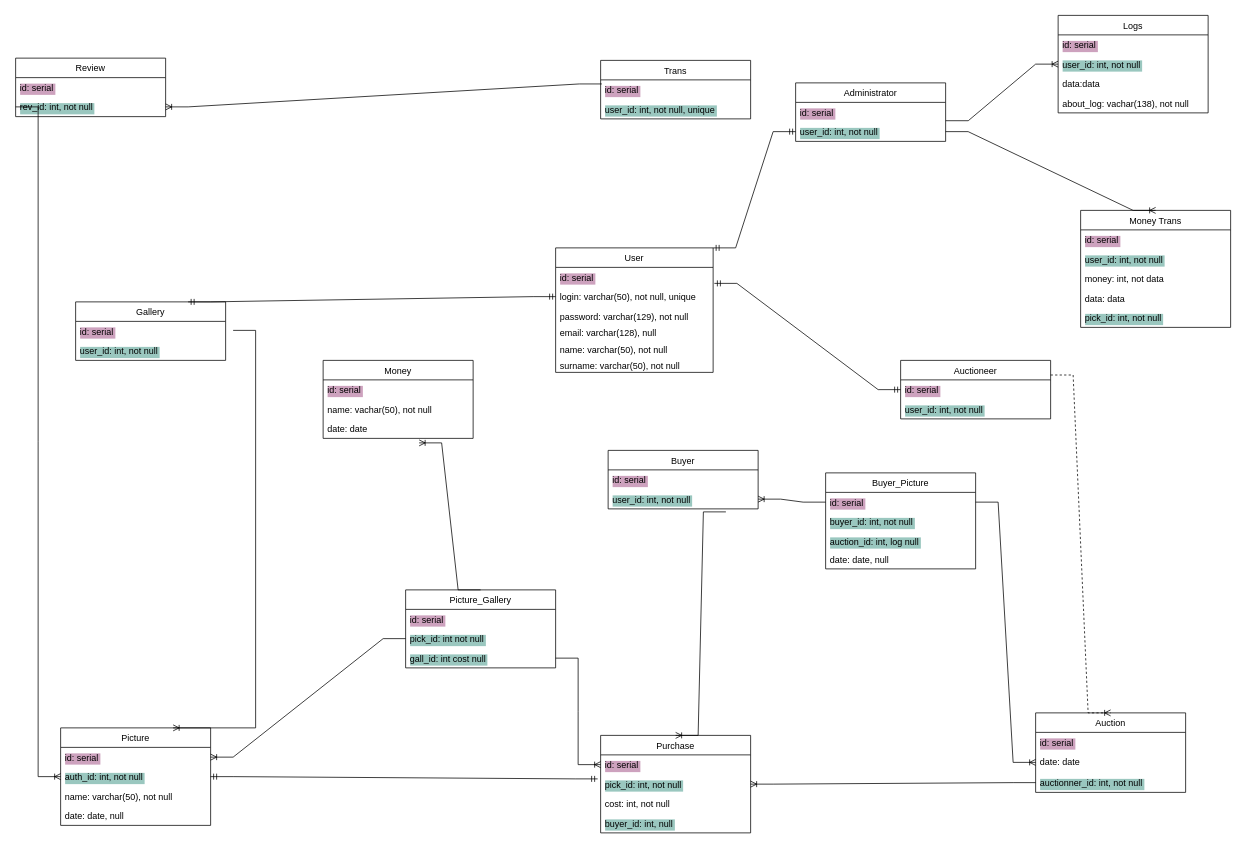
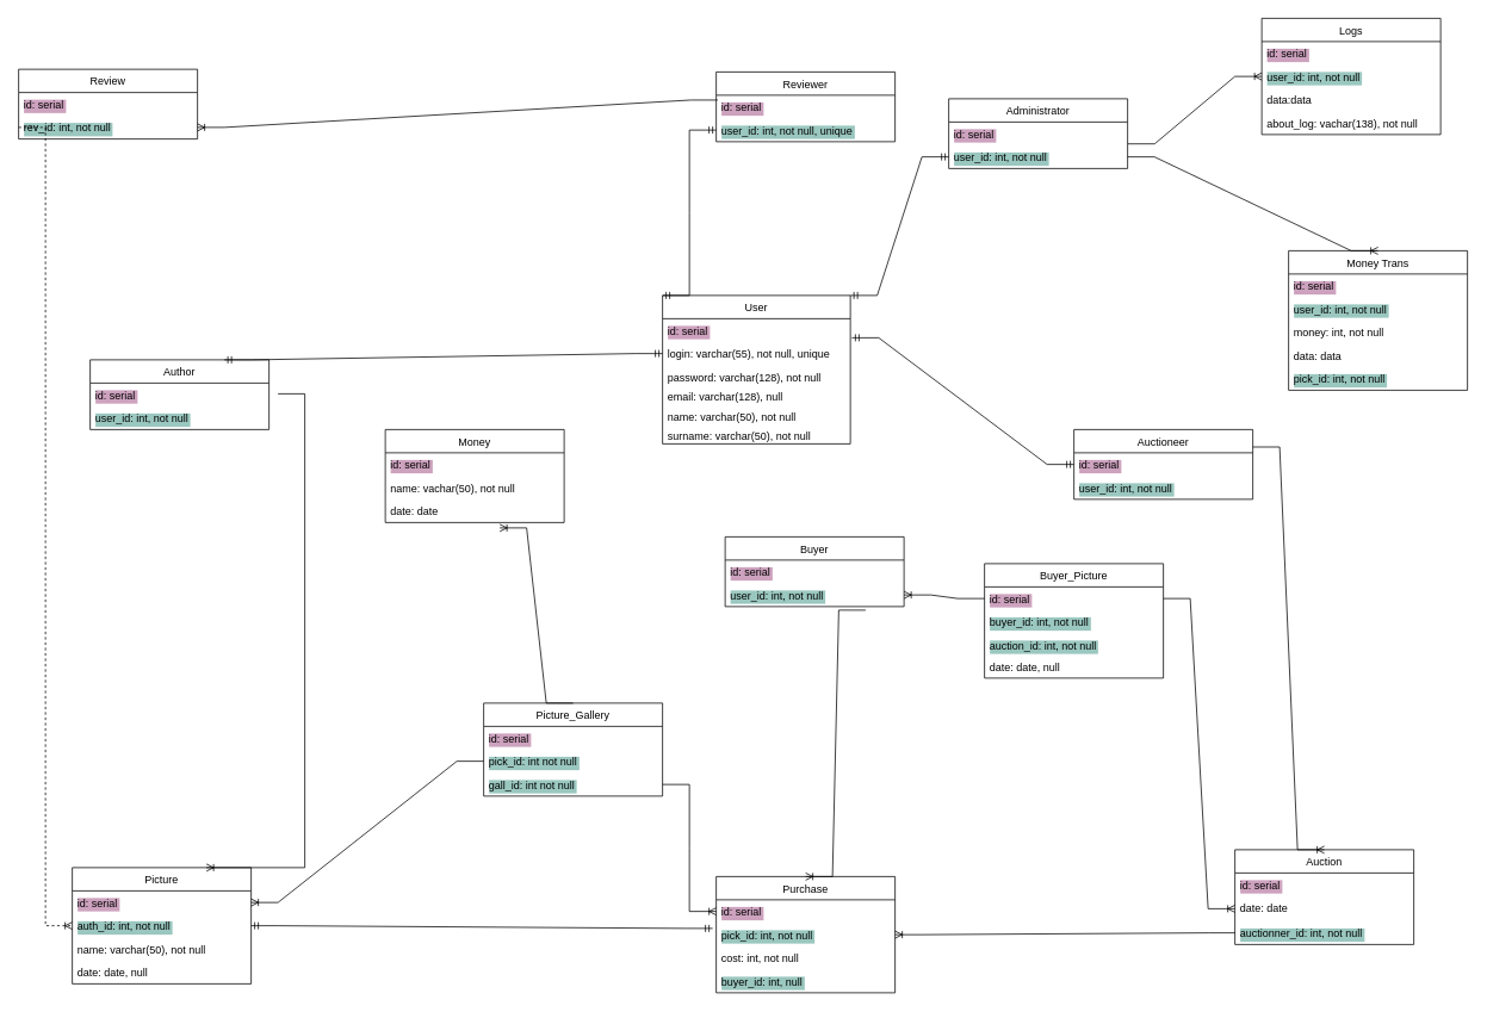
- <mxCell id="26" value="Trans" style="swimlane;fontStyle=0;childLayout=stackLayout;horizontal=1;startSize=26;fillColor=none;horizontalStack=0;resizeParent=1;resizeParentMax=0;resizeLast=0;collapsible=1;marginBottom=0;" vertex="1" parent="1"><mxGeometry x="800" y="80" width="200" height="78" as="geometry" /></mxCell>
+ <mxCell id="26" value="Reviewer" style="swimlane;fontStyle=0;childLayout=stackLayout;horizontal=1;startSize=26;fillColor=none;horizontalStack=0;resizeParent=1;resizeParentMax=0;resizeLast=0;collapsible=1;marginBottom=0;" vertex="1" parent="1"><mxGeometry x="800" y="80" width="200" height="78" as="geometry" /></mxCell>
+ <mxCell id="82" value="" style="edgeStyle=entityRelationEdgeStyle;fontSize=12;html=1;endArrow=ERmandOne;startArrow=ERmandOne;rounded=0;exitX=0;exitY=0;exitDx=0;exitDy=0;entryX=0;entryY=0.5;entryDx=0;entryDy=0;" edge="1" parent="1" source="5" target="28"><mxGeometry width="100" height="100" relative="1" as="geometry"><mxPoint x="90" y="324" as="sourcePoint" /><mxPoint x="970" y="110" as="targetPoint" /></mxGeometry></mxCell>
- <mxCell id="58" value="money: int, not data" style="text;strokeColor=none;fillColor=none;align=left;verticalAlign=top;spacingLeft=4;spacingRight=4;overflow=hidden;rotatable=0;points=[[0,0.5],[1,0.5]];portConstraint=eastwest;" vertex="1" parent="55"><mxGeometry y="78" width="200" height="26" as="geometry" /></mxCell>
+ <mxCell id="58" value="money: int, not null" style="text;strokeColor=none;fillColor=none;align=left;verticalAlign=top;spacingLeft=4;spacingRight=4;overflow=hidden;rotatable=0;points=[[0,0.5],[1,0.5]];portConstraint=eastwest;" vertex="1" parent="55"><mxGeometry y="78" width="200" height="26" as="geometry" /></mxCell>
- <mxCell id="7" value="login: varchar(50), not null, unique" style="text;strokeColor=none;fillColor=none;align=left;verticalAlign=top;spacingLeft=4;spacingRight=4;overflow=hidden;rotatable=0;points=[[0,0.5],[1,0.5]];portConstraint=eastwest;" vertex="1" parent="5"><mxGeometry y="52" width="210" height="26" as="geometry" /></mxCell>
+ <mxCell id="7" value="login: varchar(55), not null, unique" style="text;strokeColor=none;fillColor=none;align=left;verticalAlign=top;spacingLeft=4;spacingRight=4;overflow=hidden;rotatable=0;points=[[0,0.5],[1,0.5]];portConstraint=eastwest;" vertex="1" parent="5"><mxGeometry y="52" width="210" height="26" as="geometry" /></mxCell>
- <mxCell id="2" value="Gallery" style="swimlane;fontStyle=0;childLayout=stackLayout;horizontal=1;startSize=26;fillColor=none;horizontalStack=0;resizeParent=1;resizeParentMax=0;resizeLast=0;collapsible=1;marginBottom=0;" vertex="1" parent="1"><mxGeometry x="100" y="402" width="200" height="78" as="geometry" /></mxCell>
+ <mxCell id="2" value="Author" style="swimlane;fontStyle=0;childLayout=stackLayout;horizontal=1;startSize=26;fillColor=none;horizontalStack=0;resizeParent=1;resizeParentMax=0;resizeLast=0;collapsible=1;marginBottom=0;" vertex="1" parent="1"><mxGeometry x="100" y="402" width="200" height="78" as="geometry" /></mxCell>
- <mxCell id="8" value="password: varchar(129), not null&#10;" style="text;strokeColor=none;fillColor=none;align=left;verticalAlign=top;spacingLeft=4;spacingRight=4;overflow=hidden;rotatable=0;points=[[0,0.5],[1,0.5]];portConstraint=eastwest;" vertex="1" parent="5"><mxGeometry y="78" width="210" height="22" as="geometry" /></mxCell>
+ <mxCell id="8" value="password: varchar(128), not null&#10;" style="text;strokeColor=none;fillColor=none;align=left;verticalAlign=top;spacingLeft=4;spacingRight=4;overflow=hidden;rotatable=0;points=[[0,0.5],[1,0.5]];portConstraint=eastwest;" vertex="1" parent="5"><mxGeometry y="78" width="210" height="22" as="geometry" /></mxCell>
- <mxCell id="52" value="" style="edgeStyle=entityRelationEdgeStyle;fontSize=12;html=1;endArrow=ERoneToMany;rounded=0;exitX=0;exitY=0.5;exitDx=0;exitDy=0;entryX=0;entryY=0.5;entryDx=0;entryDy=0;" edge="1" parent="1" source="43" target="17"><mxGeometry width="100" height="100" relative="1" as="geometry"><mxPoint x="20" y="168" as="sourcePoint" /><mxPoint x="80" y="949" as="targetPoint" /></mxGeometry></mxCell>
+ <mxCell id="52" value="" style="edgeStyle=entityRelationEdgeStyle;fontSize=12;html=1;endArrow=ERoneToMany;rounded=0;exitX=0;exitY=0.5;exitDx=0;exitDy=0;entryX=0;entryY=0.5;entryDx=0;entryDy=0;dashed=1;" edge="1" parent="1" source="43" target="17"><mxGeometry width="100" height="100" relative="1" as="geometry"><mxPoint x="20" y="168" as="sourcePoint" /><mxPoint x="80" y="949" as="targetPoint" /></mxGeometry></mxCell>
- <mxCell id="53" value="" style="edgeStyle=entityRelationEdgeStyle;fontSize=12;html=1;endArrow=ERoneToMany;rounded=0;exitX=1;exitY=0.25;exitDx=0;exitDy=0;entryX=0.5;entryY=0;entryDx=0;entryDy=0;dashed=1;" edge="1" parent="1" source="23" target="44"><mxGeometry width="100" height="100" relative="1" as="geometry"><mxPoint x="1179.4" y="599.07" as="sourcePoint" /><mxPoint x="1520" y="820" as="targetPoint" /></mxGeometry></mxCell>
+ <mxCell id="53" value="" style="edgeStyle=entityRelationEdgeStyle;fontSize=12;html=1;endArrow=ERoneToMany;rounded=0;exitX=1;exitY=0.25;exitDx=0;exitDy=0;entryX=0.5;entryY=0;entryDx=0;entryDy=0;" edge="1" parent="1" source="23" target="44"><mxGeometry width="100" height="100" relative="1" as="geometry"><mxPoint x="1179.4" y="599.07" as="sourcePoint" /><mxPoint x="1520" y="820" as="targetPoint" /></mxGeometry></mxCell>
- <mxCell id="71" value="auction_id: int, log null" style="text;strokeColor=none;fillColor=none;align=left;verticalAlign=top;spacingLeft=4;spacingRight=4;overflow=hidden;rotatable=0;points=[[0,0.5],[1,0.5]];portConstraint=eastwest;labelBackgroundColor=#9AC7BF;" vertex="1" parent="68"><mxGeometry y="78" width="200" height="24" as="geometry" /></mxCell>
+ <mxCell id="71" value="auction_id: int, not null" style="text;strokeColor=none;fillColor=none;align=left;verticalAlign=top;spacingLeft=4;spacingRight=4;overflow=hidden;rotatable=0;points=[[0,0.5],[1,0.5]];portConstraint=eastwest;labelBackgroundColor=#9AC7BF;" vertex="1" parent="68"><mxGeometry y="78" width="200" height="24" as="geometry" /></mxCell>
- <mxCell id="76" value="gall_id: int cost null" style="text;strokeColor=none;fillColor=none;align=left;verticalAlign=top;spacingLeft=4;spacingRight=4;overflow=hidden;rotatable=0;points=[[0,0.5],[1,0.5]];portConstraint=eastwest;labelBackgroundColor=#9AC7BF;" vertex="1" parent="73"><mxGeometry y="78" width="200" height="26" as="geometry" /></mxCell>
+ <mxCell id="76" value="gall_id: int not null" style="text;strokeColor=none;fillColor=none;align=left;verticalAlign=top;spacingLeft=4;spacingRight=4;overflow=hidden;rotatable=0;points=[[0,0.5],[1,0.5]];portConstraint=eastwest;labelBackgroundColor=#9AC7BF;" vertex="1" parent="73"><mxGeometry y="78" width="200" height="26" as="geometry" /></mxCell>
